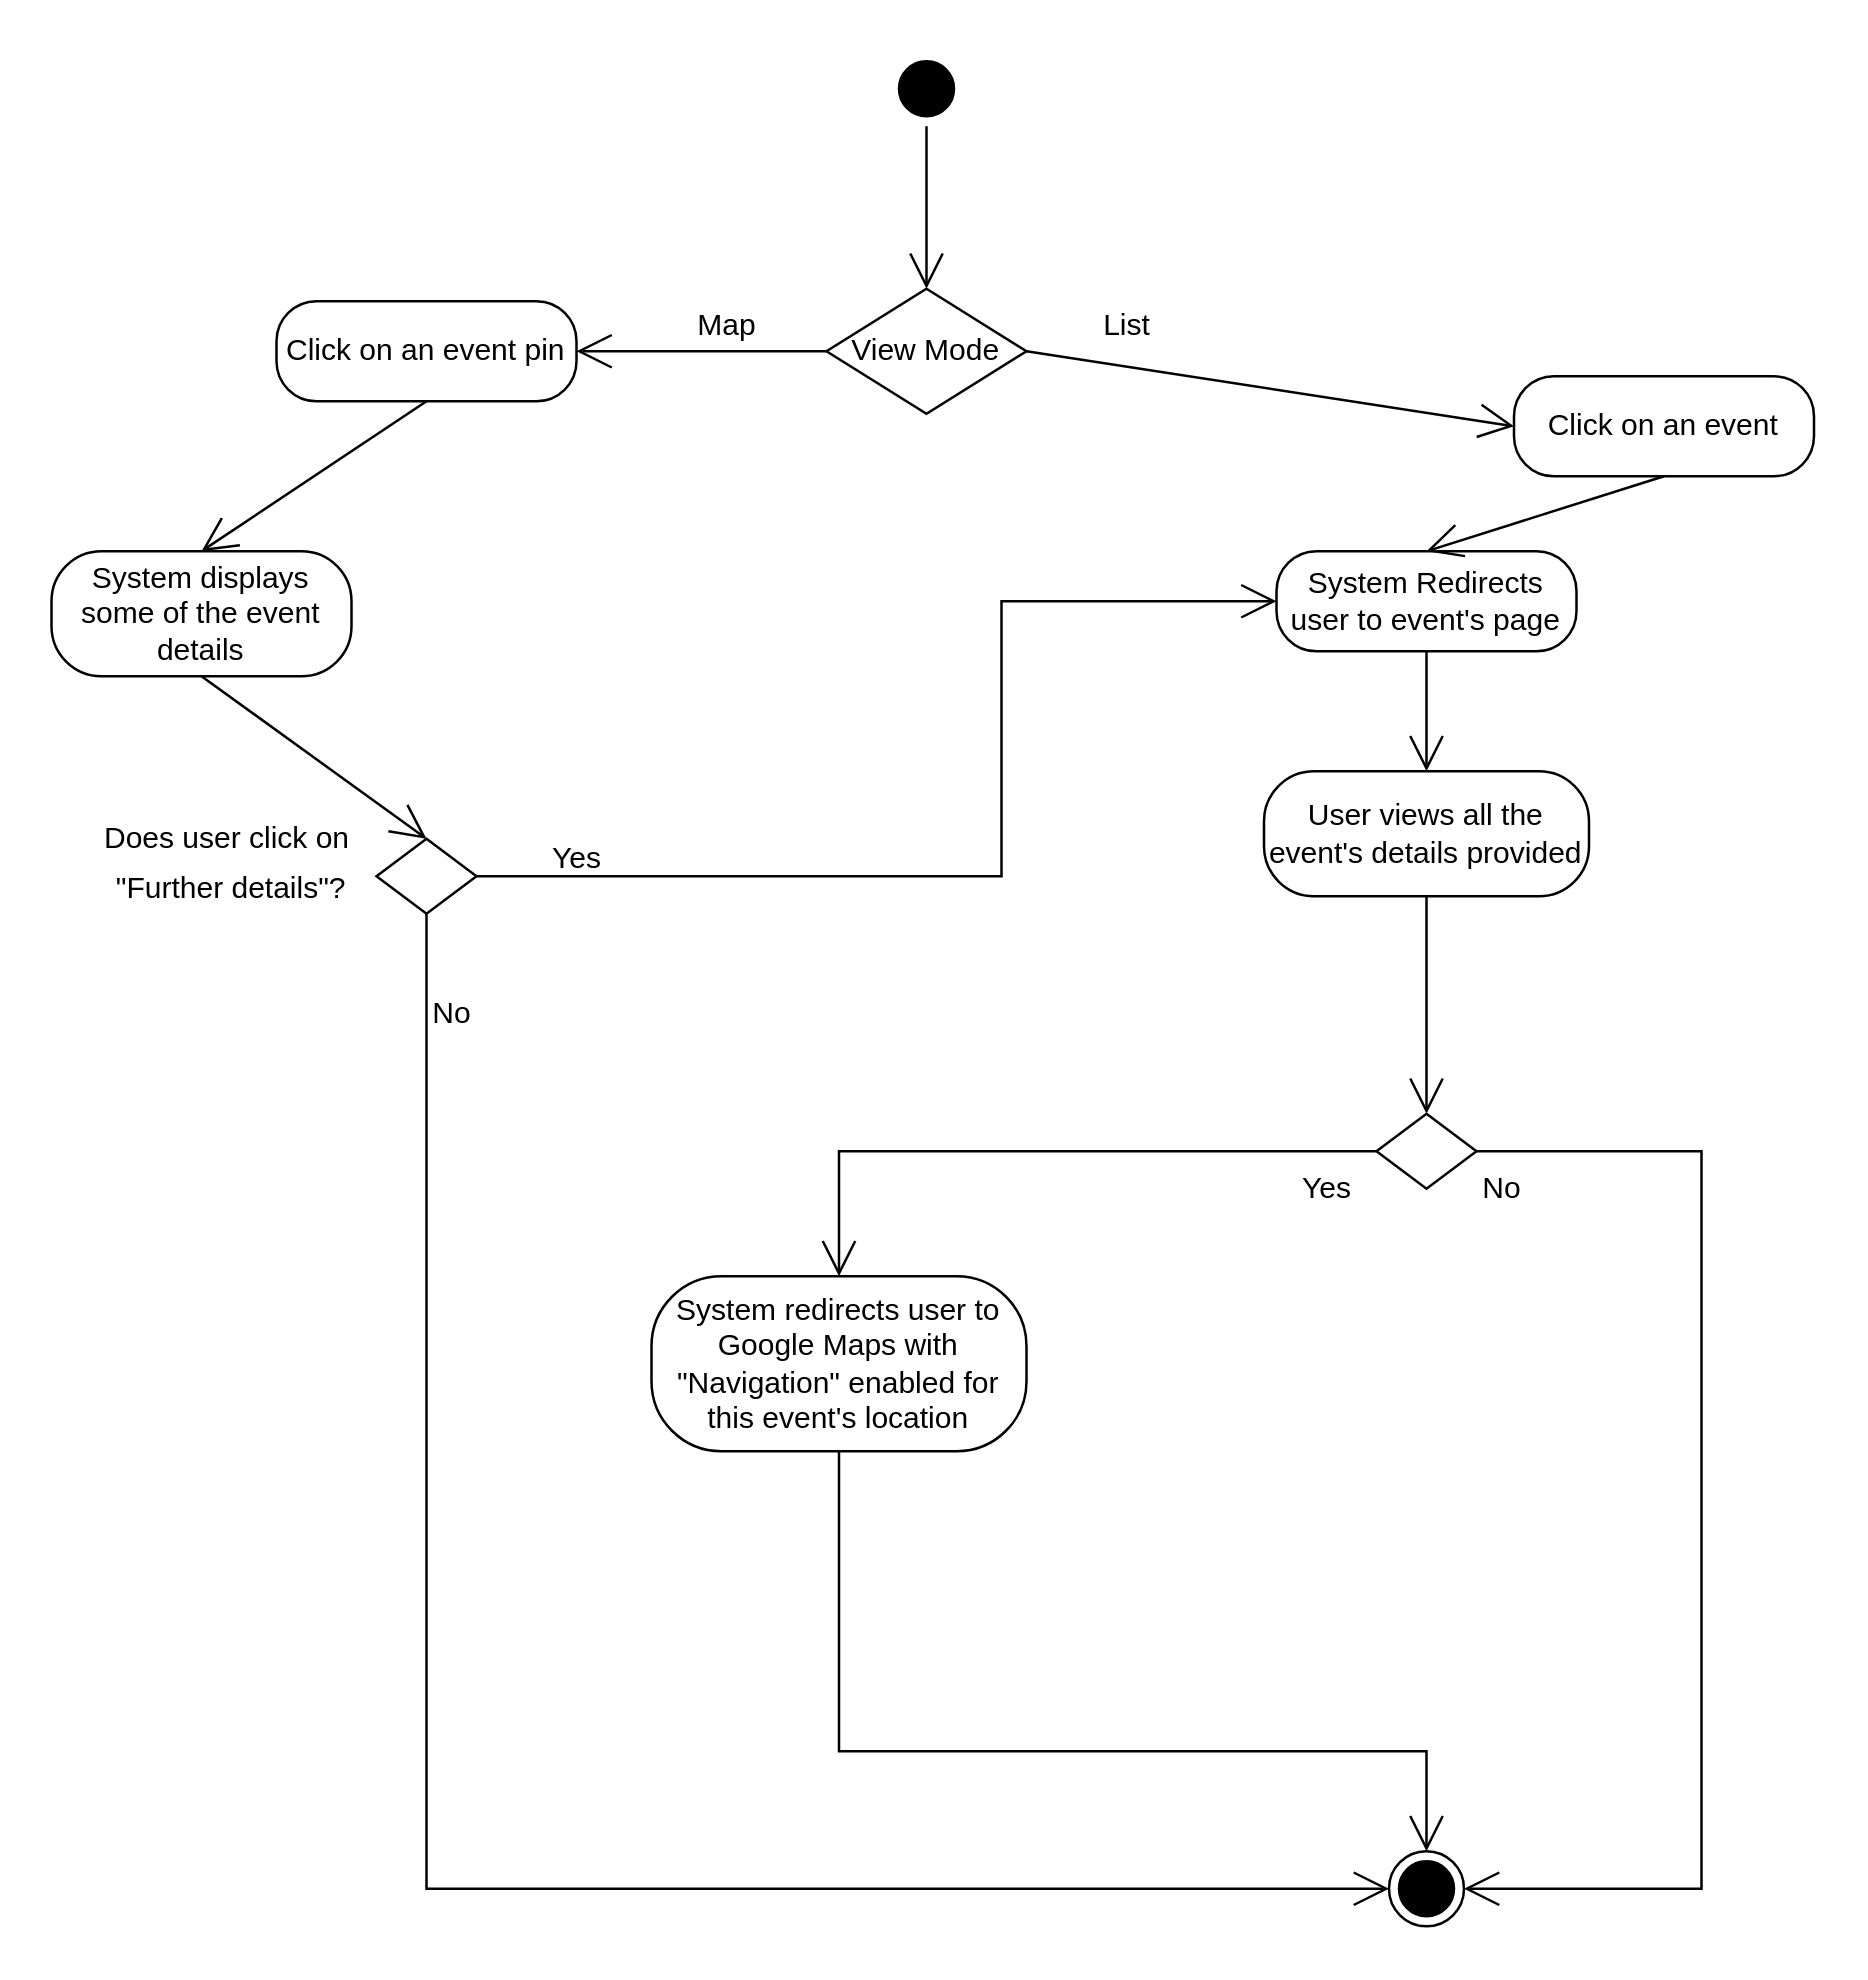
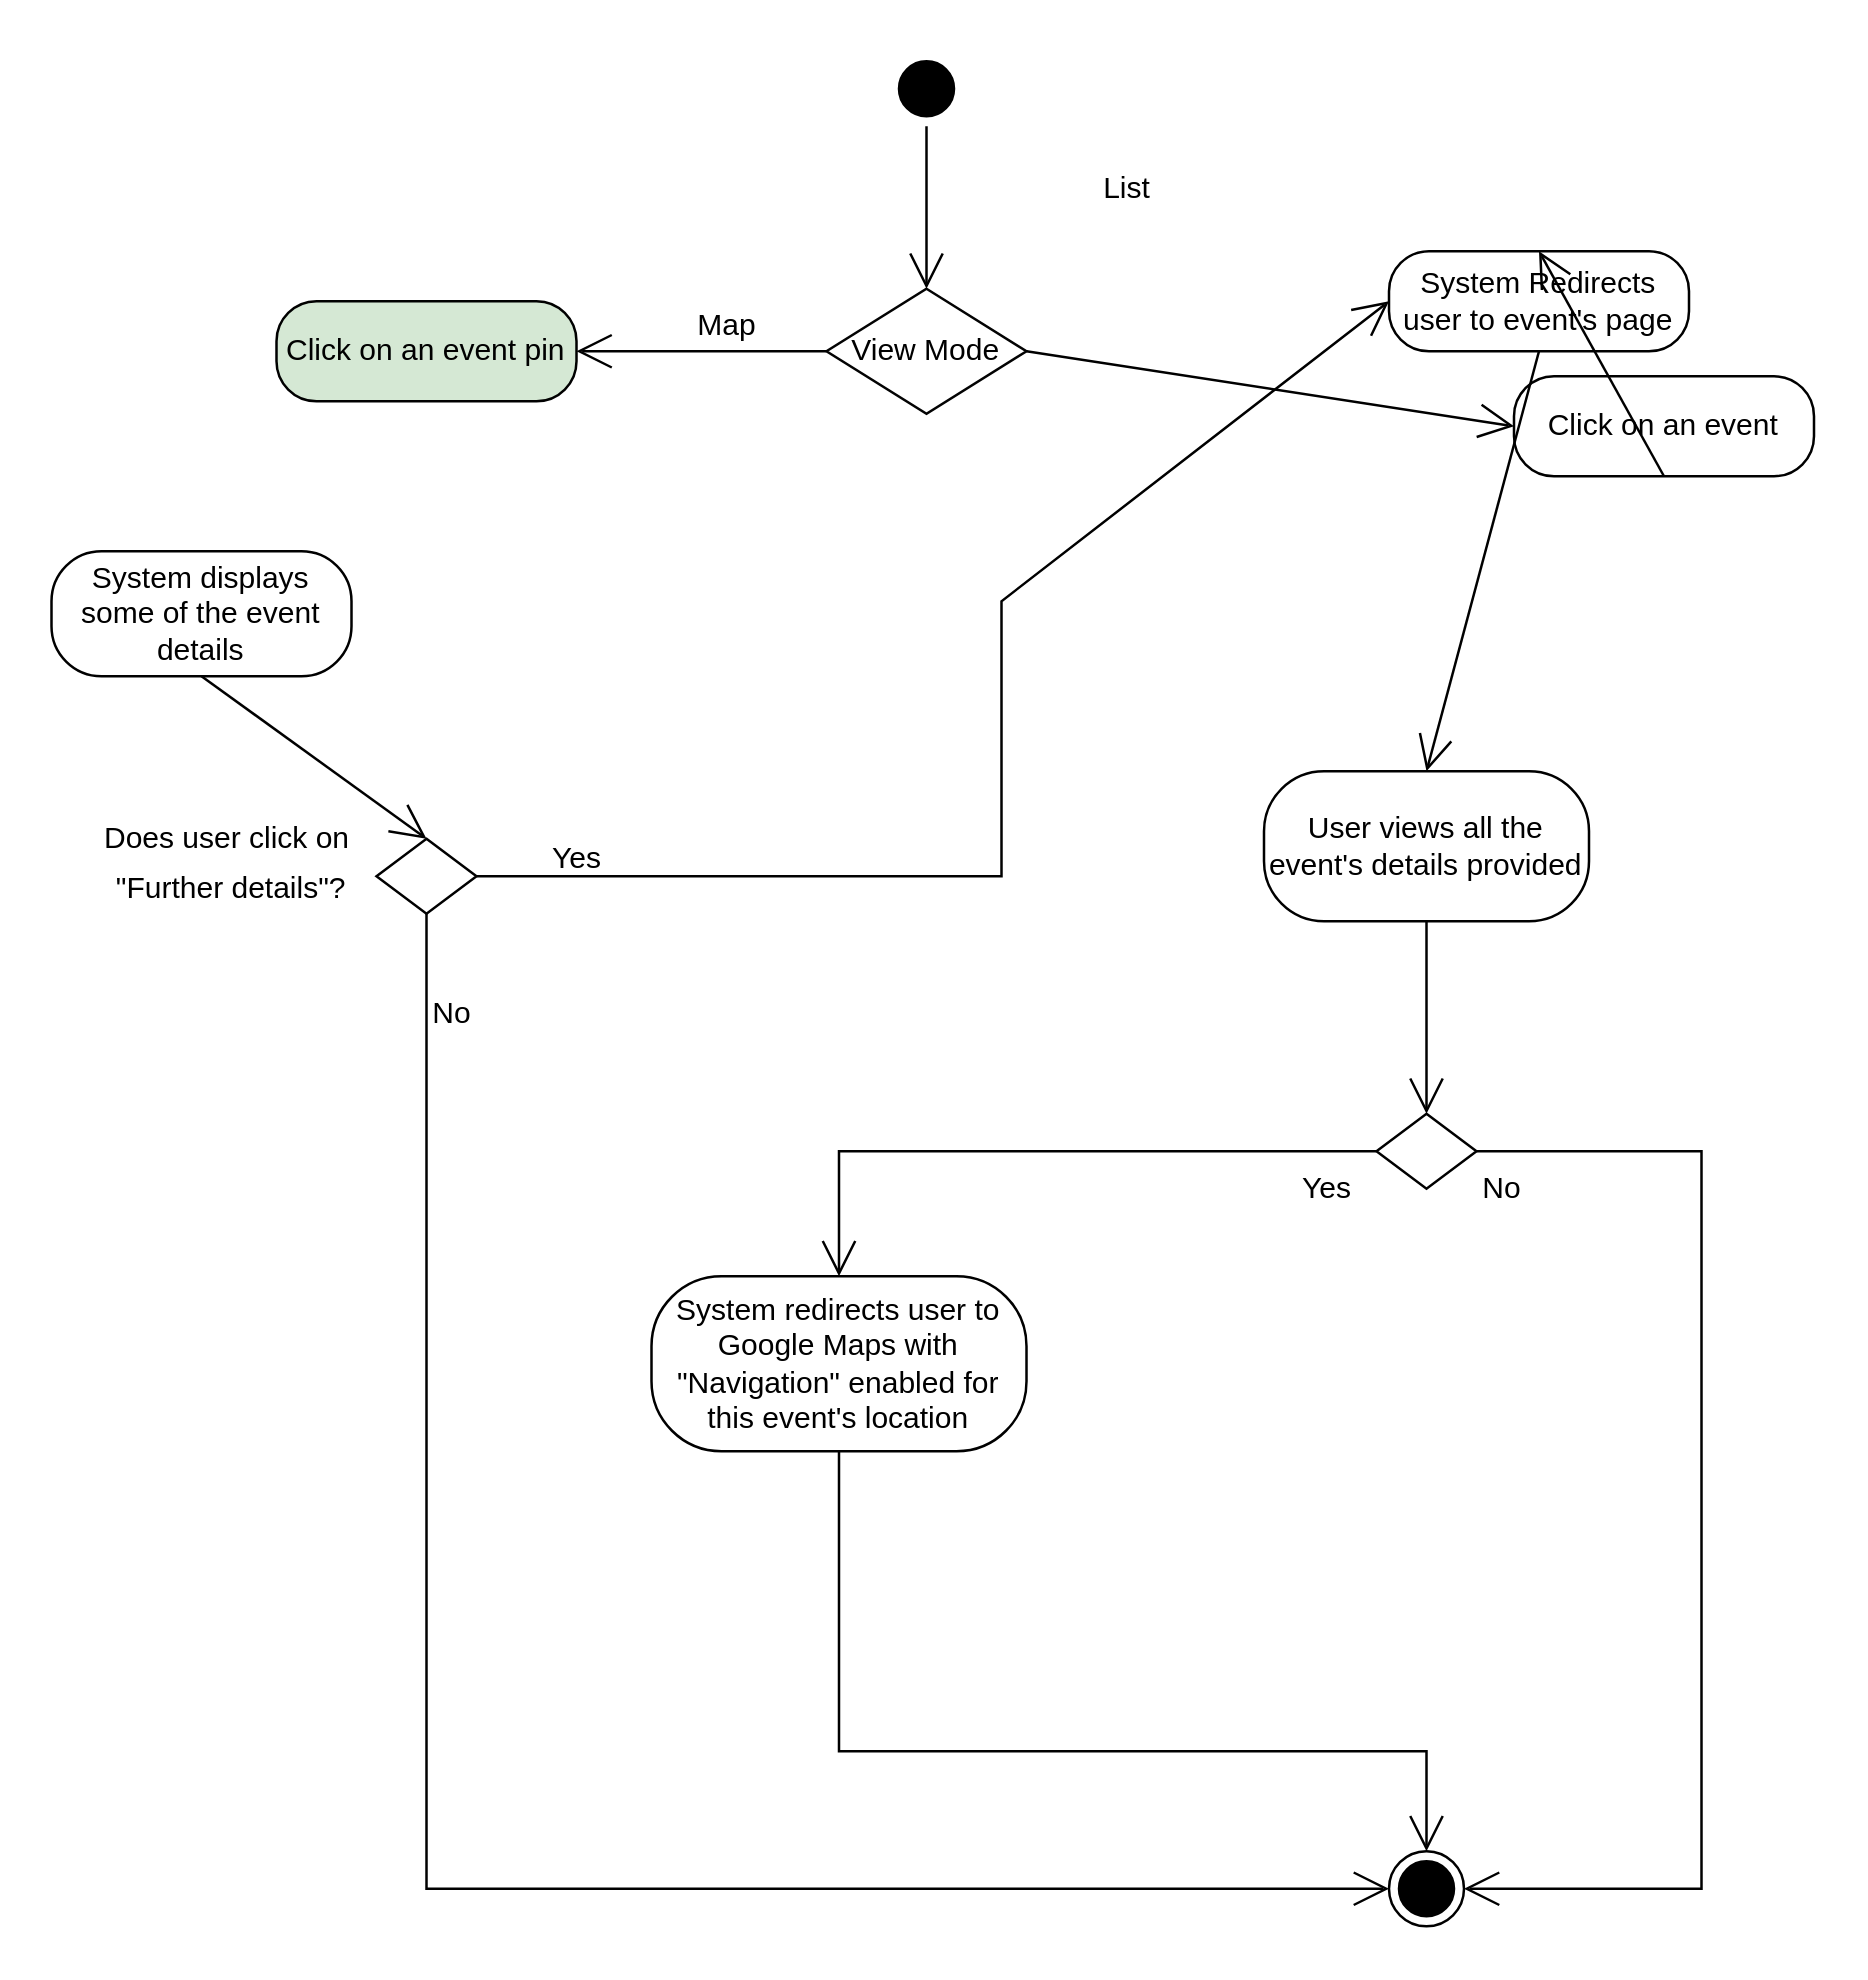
- <mxCell id="19" value="List" style="text;html=1;align=center;verticalAlign=middle;resizable=0;points=[];autosize=1;strokeColor=none;fillColor=none;" parent="1" vertex="1"><mxGeometry x="430" y="115" width="40" height="30" as="geometry" /></mxCell>
+ <mxCell id="19" value="List" style="text;html=1;align=center;verticalAlign=middle;resizable=0;points=[];autosize=1;strokeColor=none;fillColor=none;" parent="1" vertex="1"><mxGeometry x="430" y="60" width="40" height="30" as="geometry" /></mxCell>
- <mxCell id="9" value="Click on an event pin" style="rounded=1;whiteSpace=wrap;html=1;arcSize=40;fontColor=#000000;fillColor=#FFFFFF;strokeColor=light-dark(#000000, #ff9090);" parent="1" vertex="1"><mxGeometry x="110" y="120" width="120" height="40" as="geometry" /></mxCell>
+ <mxCell id="9" value="Click on an event pin" style="rounded=1;whiteSpace=wrap;html=1;arcSize=40;fontColor=#000000;fillColor=#d5e8d4;strokeColor=light-dark(#000000, #ff9090);" parent="1" vertex="1"><mxGeometry x="110" y="120" width="120" height="40" as="geometry" /></mxCell>
- <mxCell id="20" value="" style="endArrow=open;endFill=1;endSize=12;html=1;rounded=0;exitX=0.5;exitY=1;exitDx=0;exitDy=0;entryX=0.5;entryY=0;entryDx=0;entryDy=0;" parent="1" source="9" target="10" edge="1"><mxGeometry width="160" relative="1" as="geometry"><mxPoint x="290" y="360" as="sourcePoint" /><mxPoint x="450" y="360" as="targetPoint" /></mxGeometry></mxCell>
- <mxCell id="5" value="System Redirects user to event's page" style="rounded=1;whiteSpace=wrap;html=1;arcSize=40;fontColor=#000000;fillColor=#FFFFFF;strokeColor=light-dark(#000000, #ff9090);" parent="1" vertex="1"><mxGeometry x="510" y="220" width="120" height="40" as="geometry" /></mxCell>
+ <mxCell id="5" value="System Redirects user to event's page" style="rounded=1;whiteSpace=wrap;html=1;arcSize=40;fontColor=#000000;fillColor=#FFFFFF;strokeColor=light-dark(#000000, #ff9090);" parent="1" vertex="1"><mxGeometry x="555" y="100" width="120" height="40" as="geometry" /></mxCell>
- <mxCell id="6" value="User views all the event's details provided" style="rounded=1;whiteSpace=wrap;html=1;arcSize=40;fontColor=#000000;fillColor=#FFFFFF;strokeColor=light-dark(#000000, #ff9090);" parent="1" vertex="1"><mxGeometry x="505" y="308" width="130" height="50" as="geometry" /></mxCell>
+ <mxCell id="6" value="User views all the event's details provided" style="rounded=1;whiteSpace=wrap;html=1;arcSize=40;fontColor=#000000;fillColor=#FFFFFF;strokeColor=light-dark(#000000, #ff9090);" parent="1" vertex="1"><mxGeometry x="505" y="308" width="130" height="60" as="geometry" /></mxCell>
